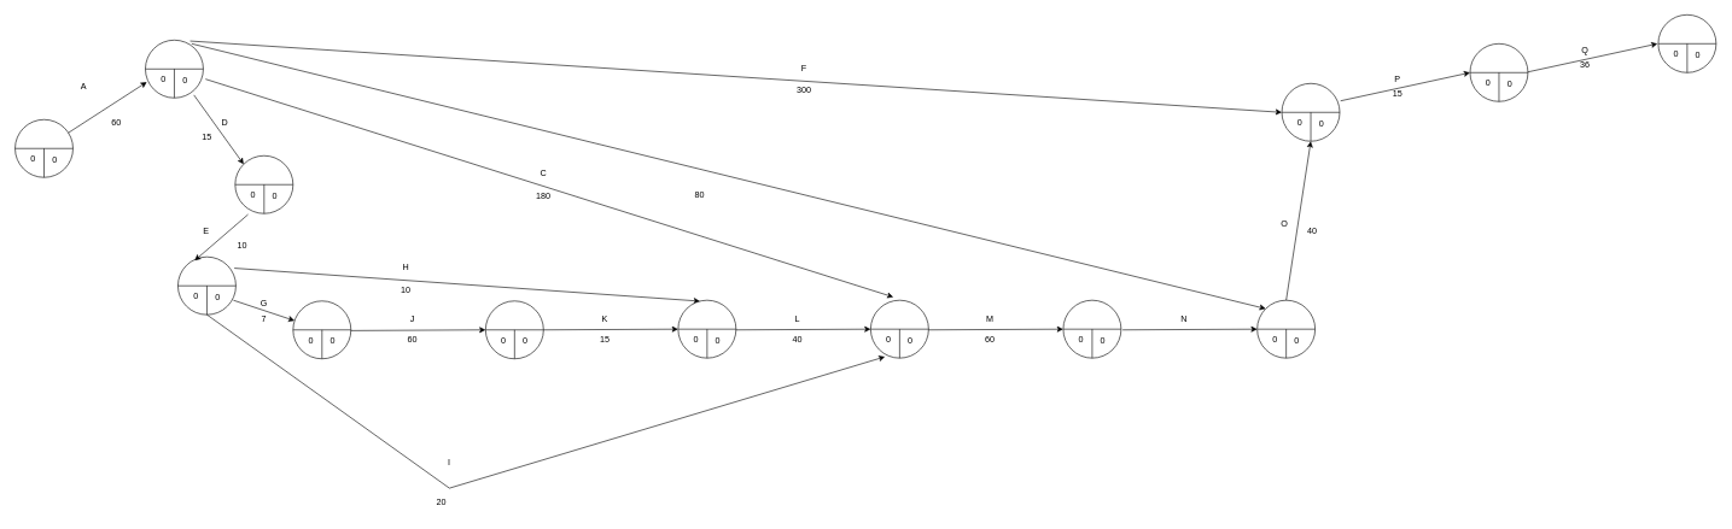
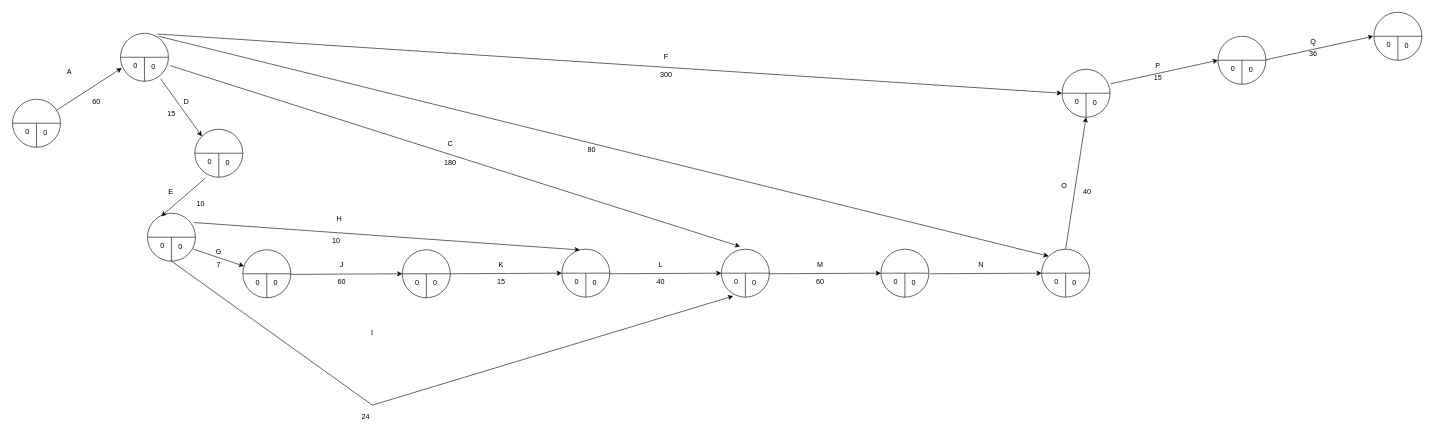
- <mxCell id="16" value="80" style="text;html=1;strokeColor=none;fillColor=none;align=center;verticalAlign=middle;whiteSpace=wrap;rounded=0;" vertex="1" parent="1"><mxGeometry x="936" y="255" width="60" height="30" as="geometry" /></mxCell>
+ <mxCell id="16" value="80" style="text;html=1;strokeColor=none;fillColor=none;align=center;verticalAlign=middle;whiteSpace=wrap;rounded=0;" vertex="1" parent="1"><mxGeometry x="956" y="235" width="60" height="30" as="geometry" /></mxCell>
- <mxCell id="45" value="H" style="text;html=1;strokeColor=none;fillColor=none;align=center;verticalAlign=middle;whiteSpace=wrap;rounded=0;" vertex="1" parent="1"><mxGeometry x="530" y="355" width="60" height="30" as="geometry" /></mxCell>
+ <mxCell id="45" value="H" style="text;html=1;strokeColor=none;fillColor=none;align=center;verticalAlign=middle;whiteSpace=wrap;rounded=0;" vertex="1" parent="1"><mxGeometry x="535" y="350" width="60" height="30" as="geometry" /></mxCell>
- <mxCell id="48" value="I" style="text;html=1;strokeColor=none;fillColor=none;align=center;verticalAlign=middle;whiteSpace=wrap;rounded=0;" vertex="1" parent="1"><mxGeometry x="590" y="625" width="60" height="30" as="geometry" /></mxCell>
+ <mxCell id="48" value="I" style="text;html=1;strokeColor=none;fillColor=none;align=center;verticalAlign=middle;whiteSpace=wrap;rounded=0;" vertex="1" parent="1"><mxGeometry x="590" y="540" width="60" height="30" as="geometry" /></mxCell>
- <mxCell id="49" value="20" style="text;html=1;strokeColor=none;fillColor=none;align=center;verticalAlign=middle;whiteSpace=wrap;rounded=0;" vertex="1" parent="1"><mxGeometry x="579" y="680" width="60" height="30" as="geometry" /></mxCell>
+ <mxCell id="49" value="24" style="text;html=1;strokeColor=none;fillColor=none;align=center;verticalAlign=middle;whiteSpace=wrap;rounded=0;" vertex="1" parent="1"><mxGeometry x="579" y="680" width="60" height="30" as="geometry" /></mxCell>
